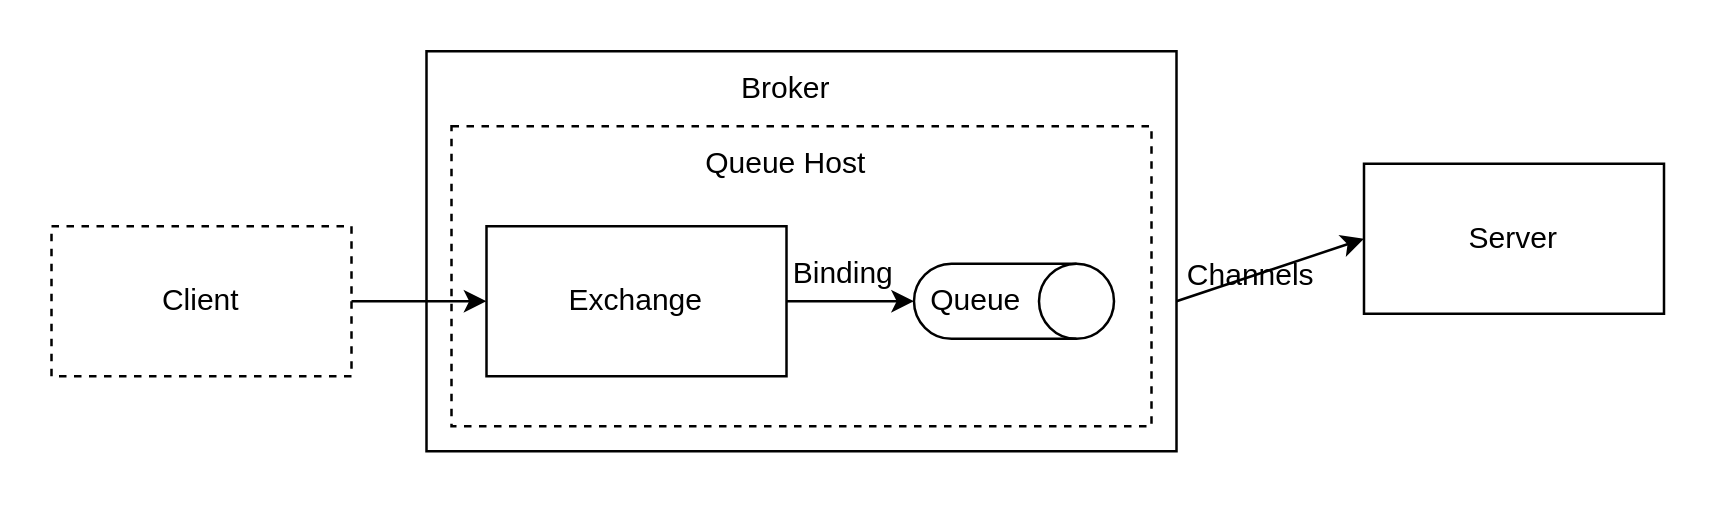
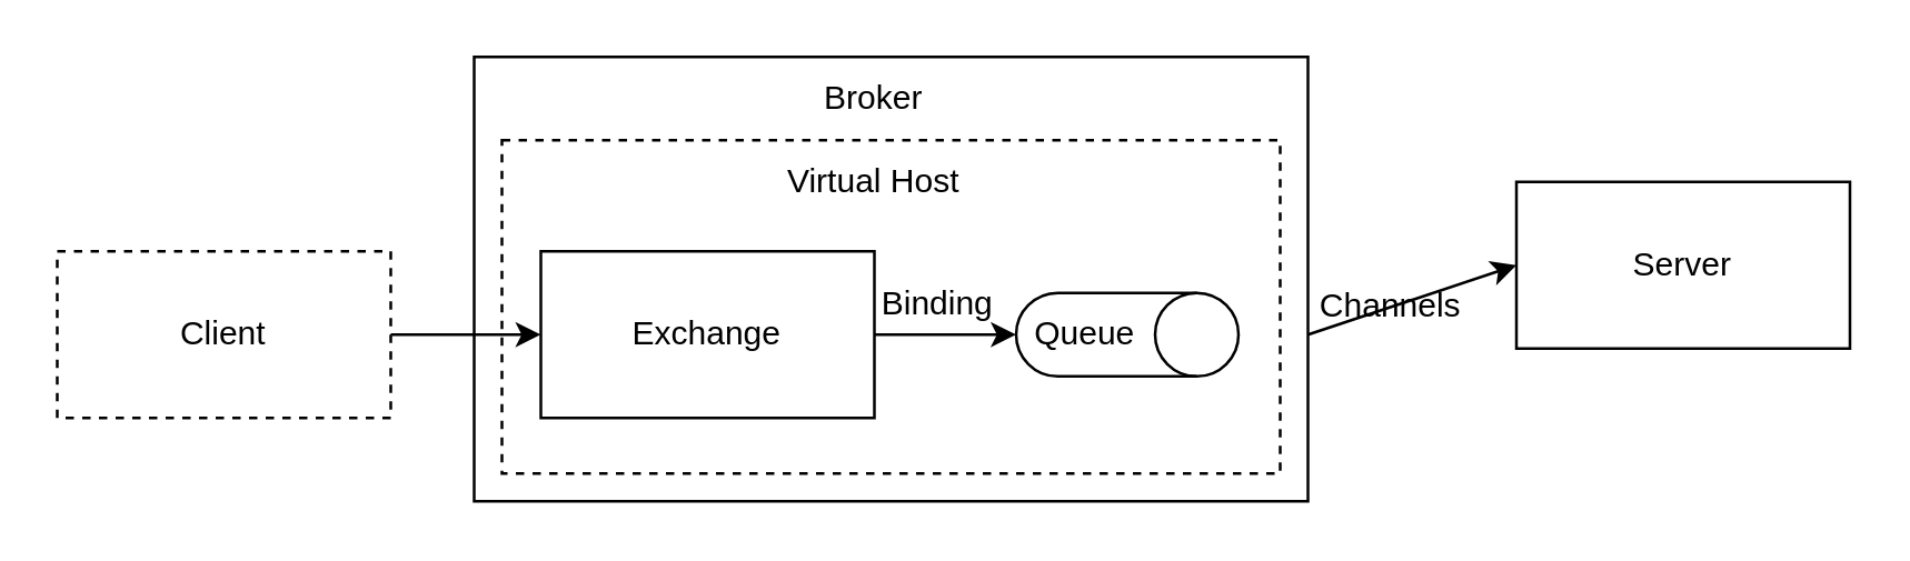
- <mxCell id="7" value="Queue Host" style="text;html=1;strokeColor=none;fillColor=none;align=center;verticalAlign=middle;whiteSpace=wrap;rounded=0;" vertex="1" parent="1"><mxGeometry x="279" y="50" width="70" height="30" as="geometry" /></mxCell>
+ <mxCell id="7" value="Virtual Host" style="text;html=1;strokeColor=none;fillColor=none;align=center;verticalAlign=middle;whiteSpace=wrap;rounded=0;" vertex="1" parent="1"><mxGeometry x="279" y="50" width="70" height="30" as="geometry" /></mxCell>
